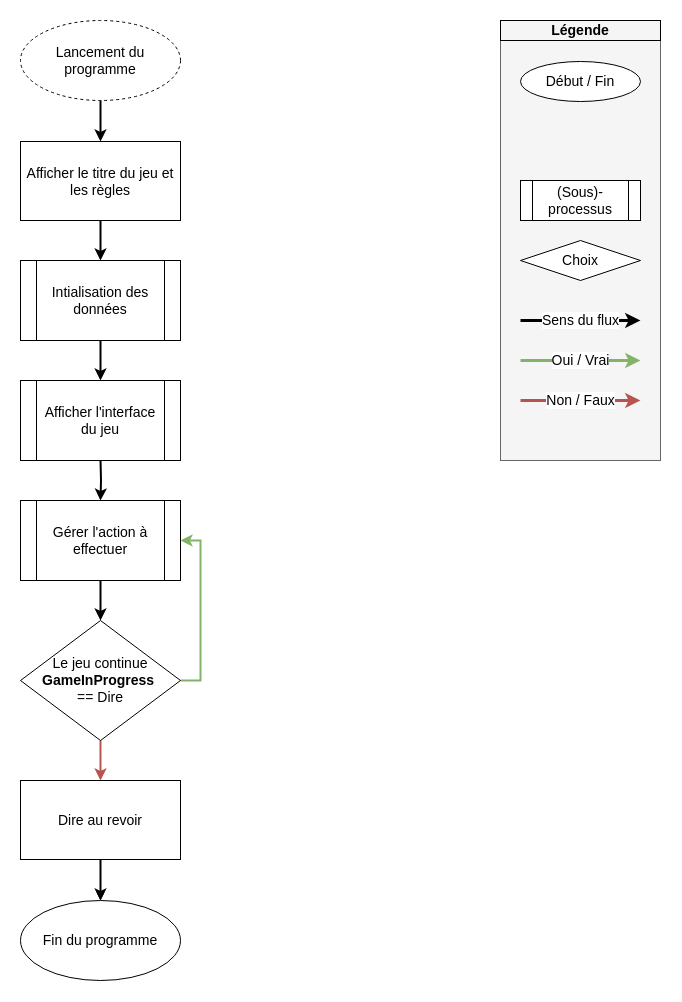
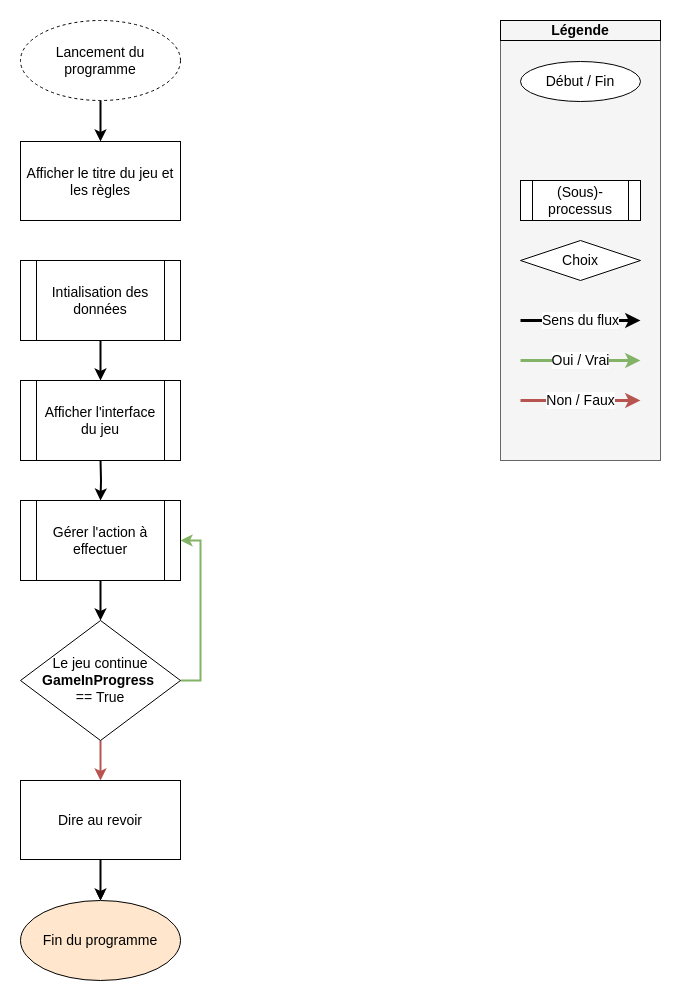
- <mxCell id="13" value="" style="endArrow=classic;html=1;fontSize=14;strokeWidth=2;exitX=0.5;exitY=1;exitDx=0;exitDy=0;entryX=0.5;entryY=0;entryDx=0;entryDy=0;" parent="1" source="10" target="23" edge="1"><mxGeometry width="50" height="50" relative="1" as="geometry"><mxPoint x="99.5" y="221" as="sourcePoint" /><mxPoint x="100" y="262" as="targetPoint" /></mxGeometry></mxCell>
- <mxCell id="26" value="&lt;div&gt;&lt;span&gt;Le jeu continue&lt;/span&gt;&lt;/div&gt;&lt;div&gt;&lt;b&gt;GameInProgress&amp;nbsp;&lt;/b&gt;&lt;/div&gt;&lt;div&gt;==&amp;nbsp;&lt;span&gt;Dire&lt;/span&gt;&lt;/div&gt;" style="rhombus;whiteSpace=wrap;html=1;fontSize=14;fontStyle=0" parent="1" vertex="1"><mxGeometry x="20" y="620" width="160" height="120" as="geometry" /></mxCell>
+ <mxCell id="26" value="&lt;div&gt;&lt;span&gt;Le jeu continue&lt;/span&gt;&lt;/div&gt;&lt;div&gt;&lt;b&gt;GameInProgress&amp;nbsp;&lt;/b&gt;&lt;/div&gt;&lt;div&gt;==&amp;nbsp;&lt;span&gt;True&lt;/span&gt;&lt;/div&gt;" style="rhombus;whiteSpace=wrap;html=1;fontSize=14;fontStyle=0" parent="1" vertex="1"><mxGeometry x="20" y="620" width="160" height="120" as="geometry" /></mxCell>
- <mxCell id="21" value="Fin du programme" style="ellipse;whiteSpace=wrap;html=1;fontSize=14;" parent="1" vertex="1"><mxGeometry x="20" y="900" width="160" height="80" as="geometry" /></mxCell>
+ <mxCell id="21" value="Fin du programme" style="ellipse;whiteSpace=wrap;html=1;fontSize=14;fillColor=#ffe6cc;" parent="1" vertex="1"><mxGeometry x="20" y="900" width="160" height="80" as="geometry" /></mxCell>
